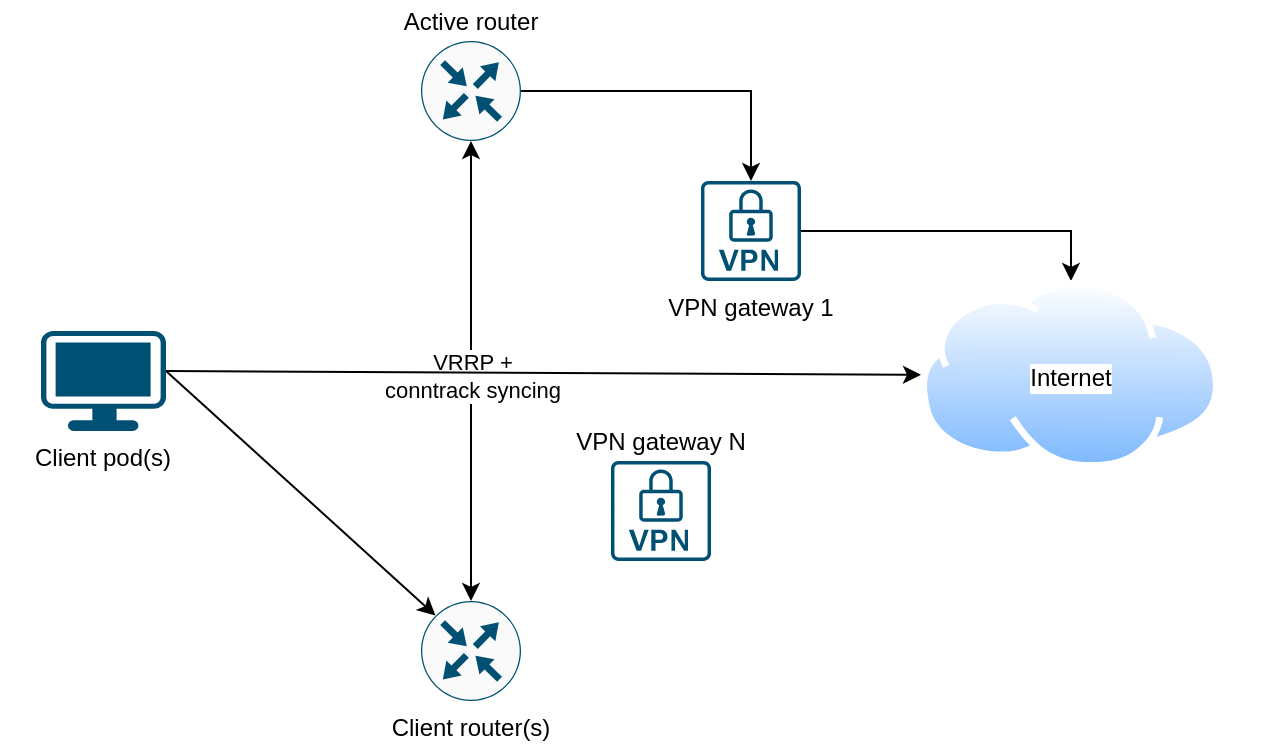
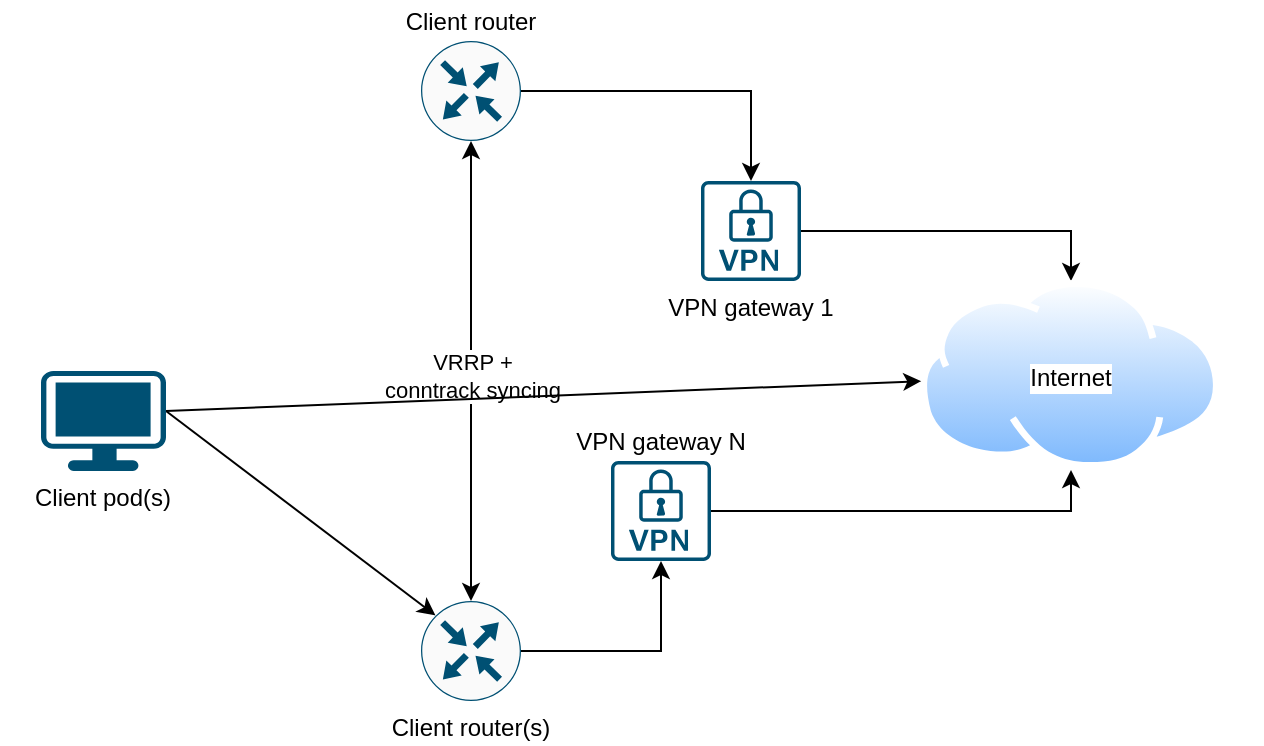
- <mxCell id="5" value="Active router" style="sketch=0;points=[[0.5,0,0],[1,0.5,0],[0.5,1,0],[0,0.5,0],[0.145,0.145,0],[0.856,0.145,0],[0.855,0.856,0],[0.145,0.855,0]];verticalLabelPosition=top;html=1;verticalAlign=bottom;aspect=fixed;align=center;pointerEvents=1;shape=mxgraph.cisco19.rect;prIcon=router;fillColor=#FAFAFA;strokeColor=#005073;labelPosition=center;" vertex="1" parent="1"><mxGeometry x="210" y="20" width="50" height="50" as="geometry" /></mxCell>
+ <mxCell id="5" value="Client router" style="sketch=0;points=[[0.5,0,0],[1,0.5,0],[0.5,1,0],[0,0.5,0],[0.145,0.145,0],[0.856,0.145,0],[0.855,0.856,0],[0.145,0.855,0]];verticalLabelPosition=top;html=1;verticalAlign=bottom;aspect=fixed;align=center;pointerEvents=1;shape=mxgraph.cisco19.rect;prIcon=router;fillColor=#FAFAFA;strokeColor=#005073;labelPosition=center;" vertex="1" parent="1"><mxGeometry x="210" y="20" width="50" height="50" as="geometry" /></mxCell>
- <mxCell id="15" value="Client pod(s)" style="points=[[0.03,0.03,0],[0.5,0,0],[0.97,0.03,0],[1,0.4,0],[0.97,0.745,0],[0.5,1,0],[0.03,0.745,0],[0,0.4,0]];verticalLabelPosition=bottom;sketch=0;html=1;verticalAlign=top;aspect=fixed;align=center;pointerEvents=1;shape=mxgraph.cisco19.workstation;fillColor=#005073;strokeColor=none;" vertex="1" parent="1"><mxGeometry x="20" y="165" width="62.5" height="50" as="geometry" /></mxCell>
+ <mxCell id="15" value="Client pod(s)" style="points=[[0.03,0.03,0],[0.5,0,0],[0.97,0.03,0],[1,0.4,0],[0.97,0.745,0],[0.5,1,0],[0.03,0.745,0],[0,0.4,0]];verticalLabelPosition=bottom;sketch=0;html=1;verticalAlign=top;aspect=fixed;align=center;pointerEvents=1;shape=mxgraph.cisco19.workstation;fillColor=#005073;strokeColor=none;" vertex="1" parent="1"><mxGeometry x="20" y="185" width="62.5" height="50" as="geometry" /></mxCell>
+ <mxCell id="10" style="edgeStyle=orthogonalEdgeStyle;rounded=0;orthogonalLoop=1;jettySize=auto;html=1;entryX=0.5;entryY=1;entryDx=0;entryDy=0;" edge="1" parent="1" source="11" target="12"><mxGeometry relative="1" as="geometry" /></mxCell>
+ <mxCell id="6" style="edgeStyle=orthogonalEdgeStyle;rounded=0;orthogonalLoop=1;jettySize=auto;html=1;exitX=1;exitY=0.5;exitDx=0;exitDy=0;exitPerimeter=0;" edge="1" parent="1" source="7" target="11"><mxGeometry relative="1" as="geometry" /></mxCell>
